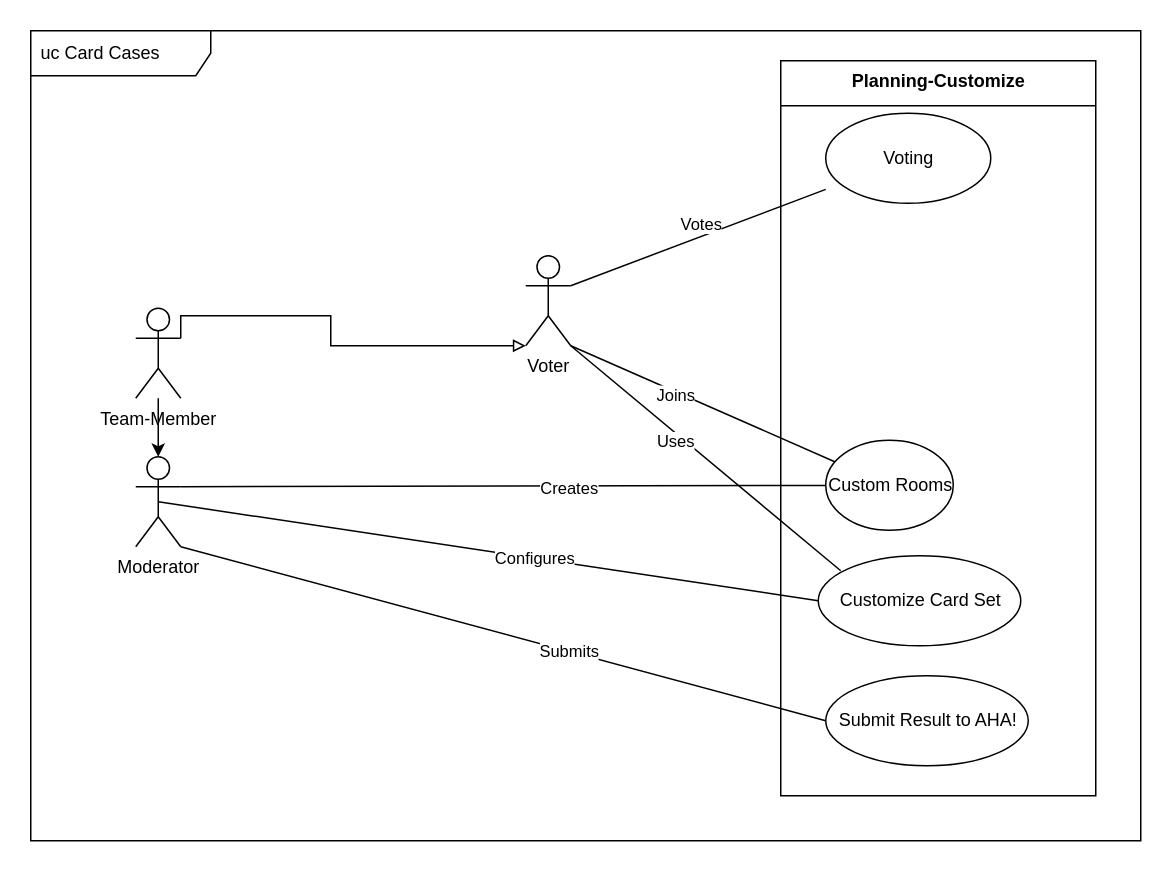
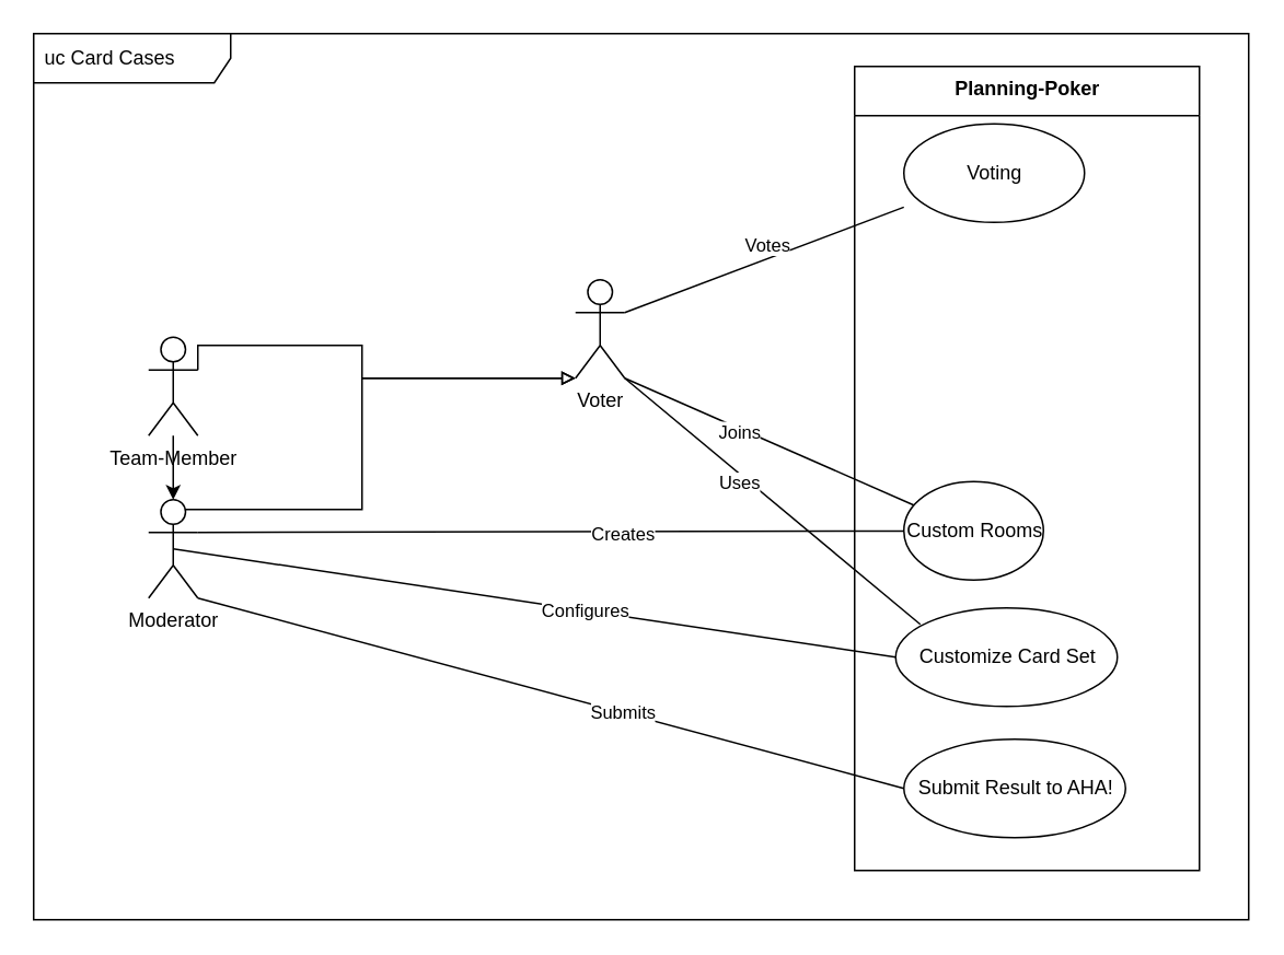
- <mxCell id="25" value="Planning-Customize" style="swimlane;fontStyle=1;align=center;verticalAlign=top;childLayout=stackLayout;horizontal=1;startSize=30;horizontalStack=0;resizeParent=1;resizeParentMax=0;resizeLast=0;collapsible=0;marginBottom=0;html=1;" parent="1" vertex="1"><mxGeometry x="520" y="40" width="210" height="490" as="geometry" /></mxCell>
+ <mxCell id="25" value="Planning-Poker" style="swimlane;fontStyle=1;align=center;verticalAlign=top;childLayout=stackLayout;horizontal=1;startSize=30;horizontalStack=0;resizeParent=1;resizeParentMax=0;resizeLast=0;collapsible=0;marginBottom=0;html=1;" parent="1" vertex="1"><mxGeometry x="520" y="40" width="210" height="490" as="geometry" /></mxCell>
+ <mxCell id="12" style="edgeStyle=orthogonalEdgeStyle;rounded=0;orthogonalLoop=1;jettySize=auto;html=1;exitX=0.75;exitY=0.1;exitDx=0;exitDy=0;exitPerimeter=0;entryX=0;entryY=1;entryDx=0;entryDy=0;entryPerimeter=0;endArrow=block;endFill=0;" parent="1" source="17" target="9" edge="1"><mxGeometry relative="1" as="geometry"><Array as="points"><mxPoint y="310" x="220" /><mxPoint y="230" x="220" /></Array></mxGeometry></mxCell>
